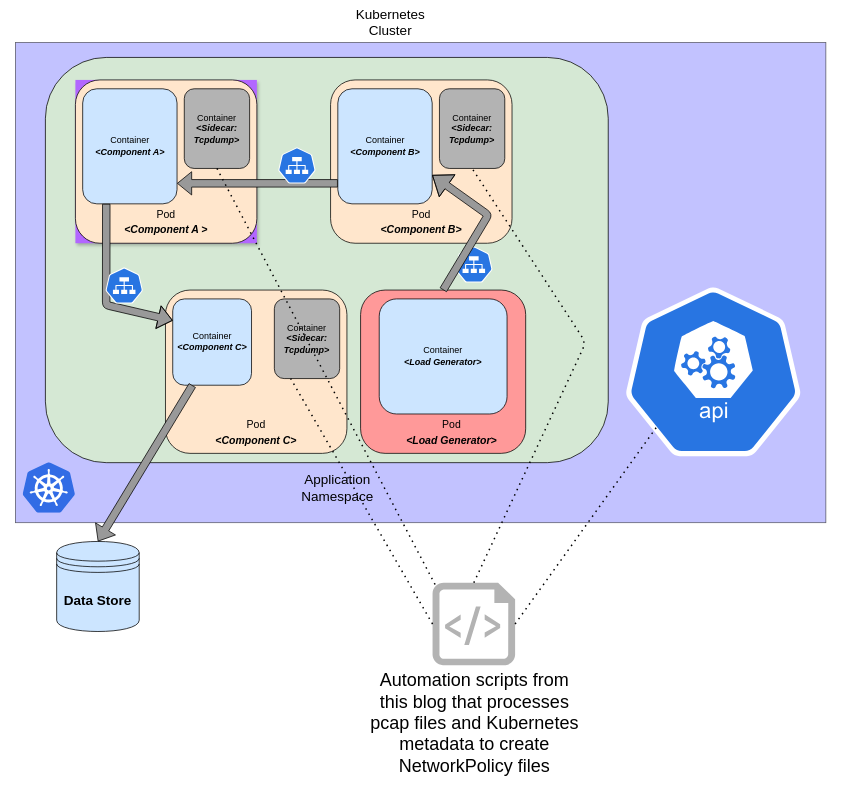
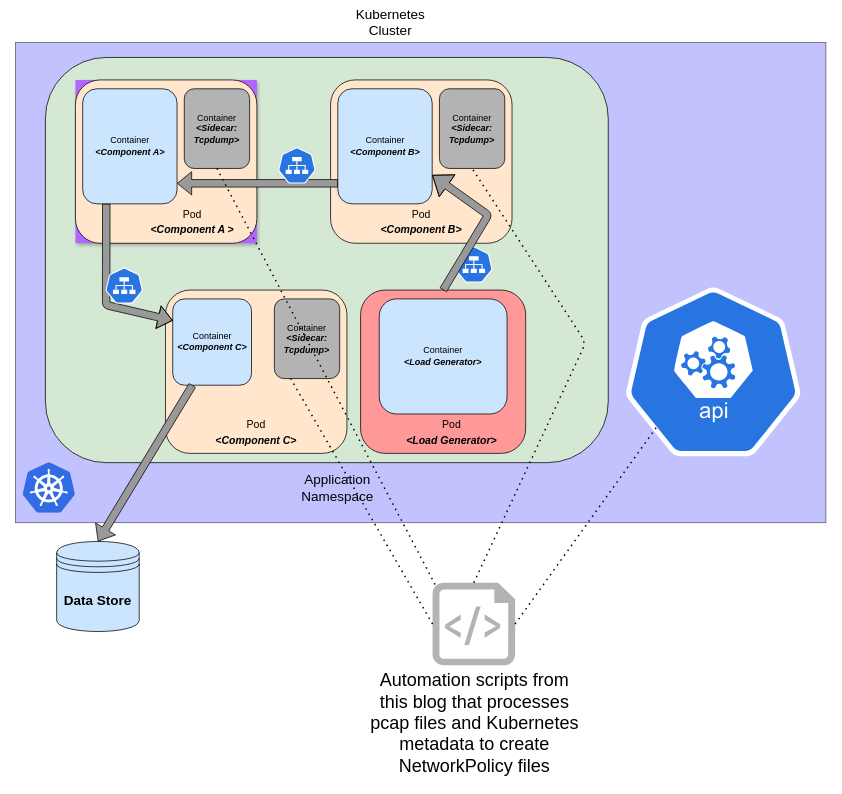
- <mxCell id="9" value="&lt;font style=&quot;font-size: 14px&quot;&gt;Pod&lt;br&gt;&lt;i&gt;&lt;b&gt;&amp;lt;Component A &amp;gt;&lt;/b&gt;&lt;/i&gt;&lt;/font&gt;" style="text;html=1;strokeColor=none;fillColor=none;align=center;verticalAlign=middle;whiteSpace=wrap;rounded=0;labelBackgroundColor=none;fontSize=17;fontColor=#000000;opacity=60;" vertex="1" parent="6"><mxGeometry x="62.869" y="176.915" width="116.066" height="23.589" as="geometry" /></mxCell>
+ <mxCell id="9" value="&lt;font style=&quot;font-size: 14px&quot;&gt;Pod&lt;br&gt;&lt;i&gt;&lt;b&gt;&amp;lt;Component A &amp;gt;&lt;/b&gt;&lt;/i&gt;&lt;/font&gt;" style="text;html=1;strokeColor=none;fillColor=none;align=center;verticalAlign=middle;whiteSpace=wrap;rounded=0;labelBackgroundColor=none;fontSize=17;fontColor=#000000;opacity=60;" vertex="1" parent="6"><mxGeometry x="97.869" y="176.915" width="116.066" height="23.589" as="geometry" /></mxCell>
